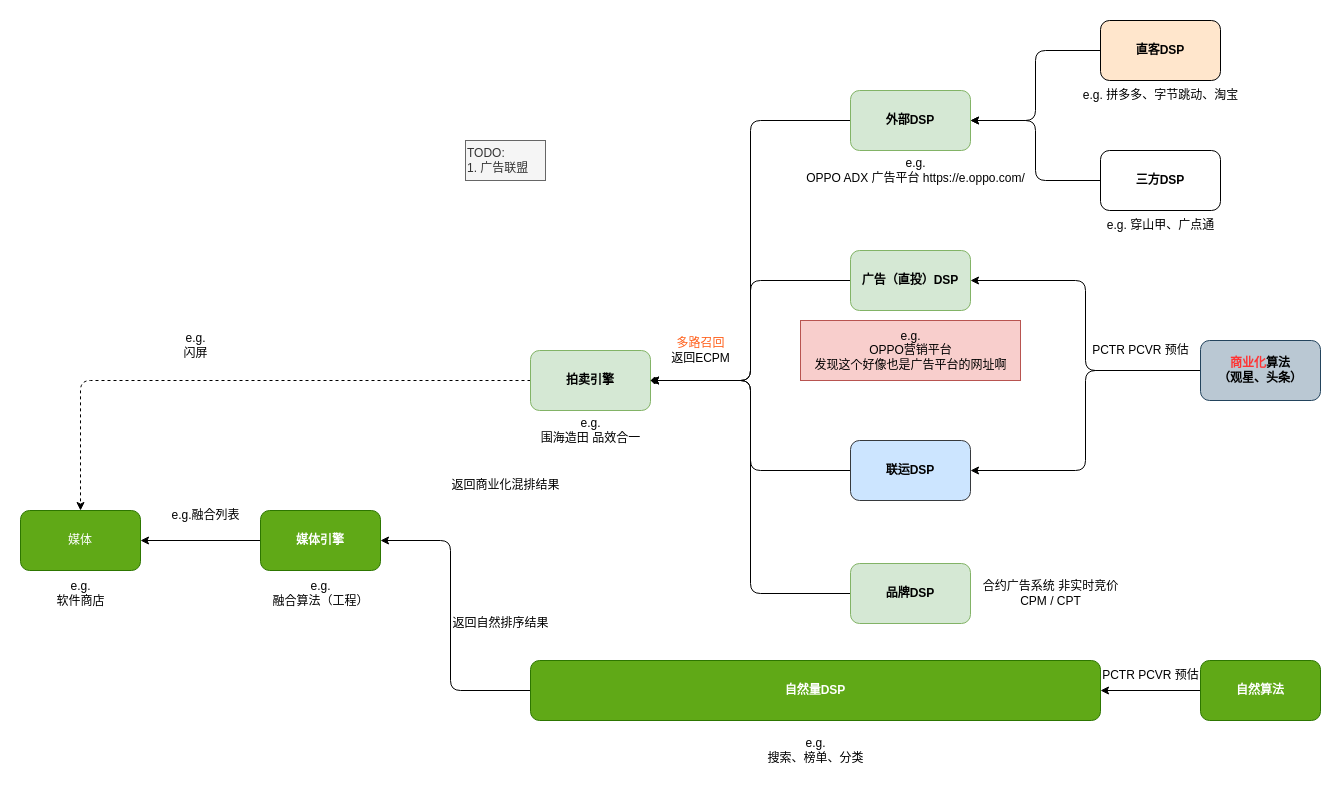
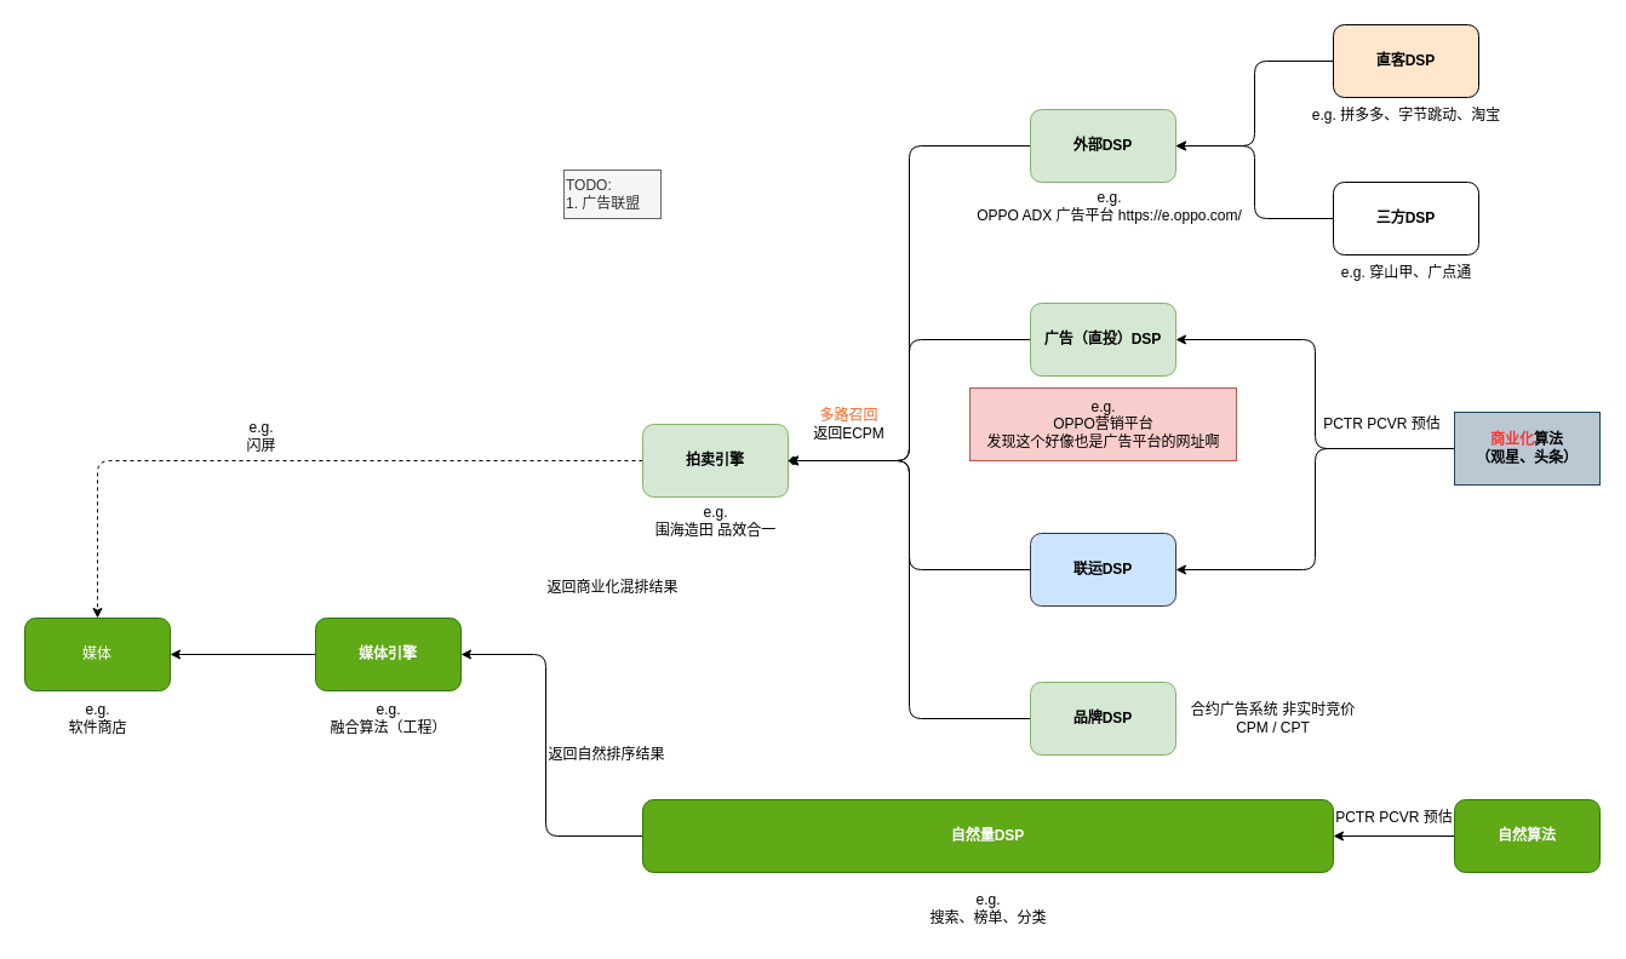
- <mxCell id="25" value="e.g. &lt;br&gt;闪屏" style="text;html=1;align=center;verticalAlign=middle;resizable=0;points=[];autosize=1;strokeColor=none;fillColor=none;" vertex="1" parent="1"><mxGeometry x="170" y="325" width="50" height="40" as="geometry" /></mxCell>
+ <mxCell id="25" value="e.g. &lt;br&gt;闪屏" style="text;html=1;align=center;verticalAlign=middle;resizable=0;points=[];autosize=1;strokeColor=none;fillColor=none;" vertex="1" parent="1"><mxGeometry x="190" y="340" width="50" height="40" as="geometry" /></mxCell>
- <mxCell id="19" value="&lt;font color=&quot;#ff3333&quot;&gt;商业化&lt;/font&gt;算法&lt;br&gt;（观星、头条）" style="whiteSpace=wrap;html=1;rounded=1;fillColor=#bac8d3;strokeColor=#23445d;fontStyle=1" vertex="1" parent="1"><mxGeometry x="1200" y="340" width="120" height="60" as="geometry" /></mxCell>
+ <mxCell id="19" value="&lt;font color=&quot;#ff3333&quot;&gt;商业化&lt;/font&gt;算法&lt;br&gt;（观星、头条）" style="whiteSpace=wrap;html=1;fillColor=#bac8d3;strokeColor=#23445d;fontStyle=1;rounded=0;" vertex="1" parent="1"><mxGeometry x="1200" y="340" width="120" height="60" as="geometry" /></mxCell>
- <mxCell id="24" value="e.g.融合列表" style="text;html=1;align=center;verticalAlign=middle;resizable=0;points=[];autosize=1;strokeColor=none;fillColor=none;" vertex="1" parent="1"><mxGeometry x="160" y="500" width="90" height="30" as="geometry" /></mxCell>
